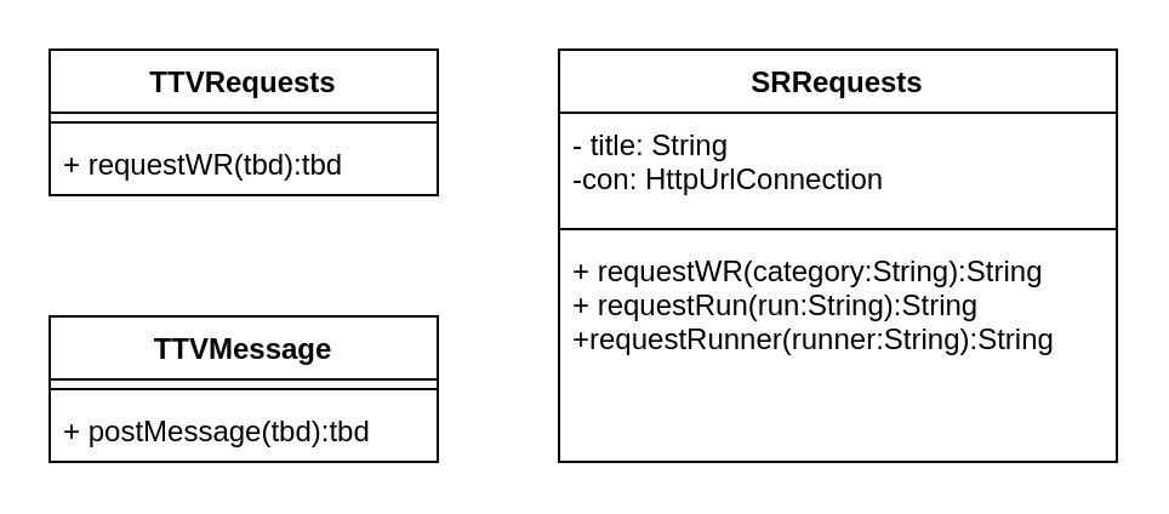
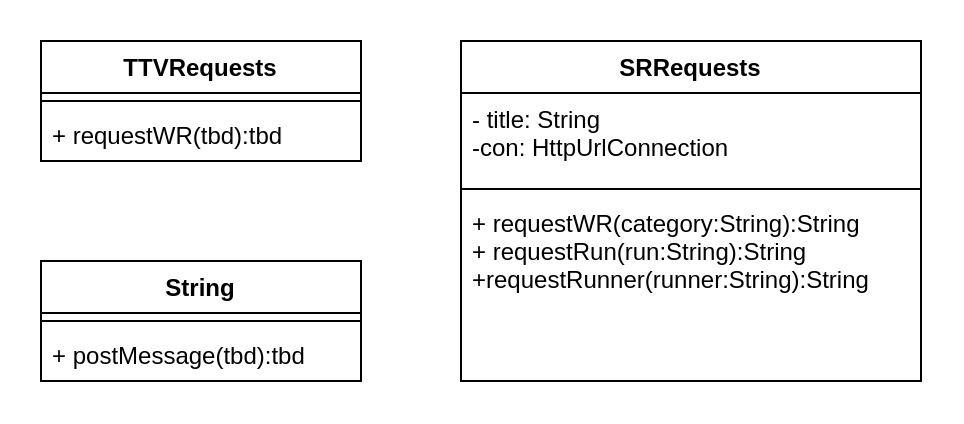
- <mxCell id="9" value="TTVMessage" style="swimlane;fontStyle=1;align=center;verticalAlign=top;childLayout=stackLayout;horizontal=1;startSize=26;horizontalStack=0;resizeParent=1;resizeParentMax=0;resizeLast=0;collapsible=1;marginBottom=0;" vertex="1" parent="1"><mxGeometry x="20" y="130" width="160" height="60" as="geometry" /></mxCell>
+ <mxCell id="9" value="String" style="swimlane;fontStyle=1;align=center;verticalAlign=top;childLayout=stackLayout;horizontal=1;startSize=26;horizontalStack=0;resizeParent=1;resizeParentMax=0;resizeLast=0;collapsible=1;marginBottom=0;" vertex="1" parent="1"><mxGeometry x="20" y="130" width="160" height="60" as="geometry" /></mxCell>
